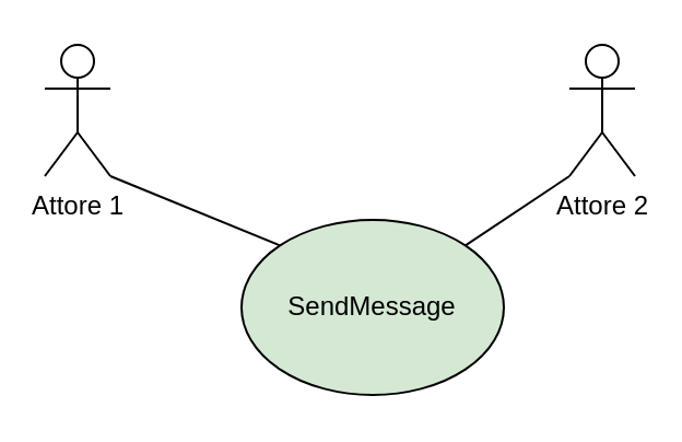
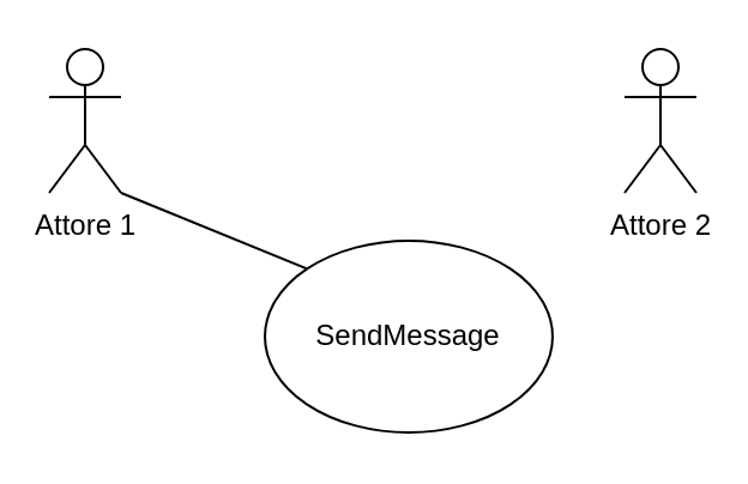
- <mxCell id="4" style="edgeStyle=none;rounded=0;orthogonalLoop=1;jettySize=auto;html=1;exitX=0;exitY=1;exitDx=0;exitDy=0;exitPerimeter=0;entryX=1;entryY=0;entryDx=0;entryDy=0;endArrow=none;endFill=0;" edge="1" parent="1" source="5" target="6"><mxGeometry relative="1" as="geometry" /></mxCell>
- <mxCell id="6" value="SendMessage" style="ellipse;whiteSpace=wrap;html=1;fillColor=#d5e8d4;" vertex="1" parent="1"><mxGeometry x="110" y="100" width="120" height="80" as="geometry" /></mxCell>
+ <mxCell id="6" value="SendMessage" style="ellipse;whiteSpace=wrap;html=1;" vertex="1" parent="1"><mxGeometry x="110" y="100" width="120" height="80" as="geometry" /></mxCell>
